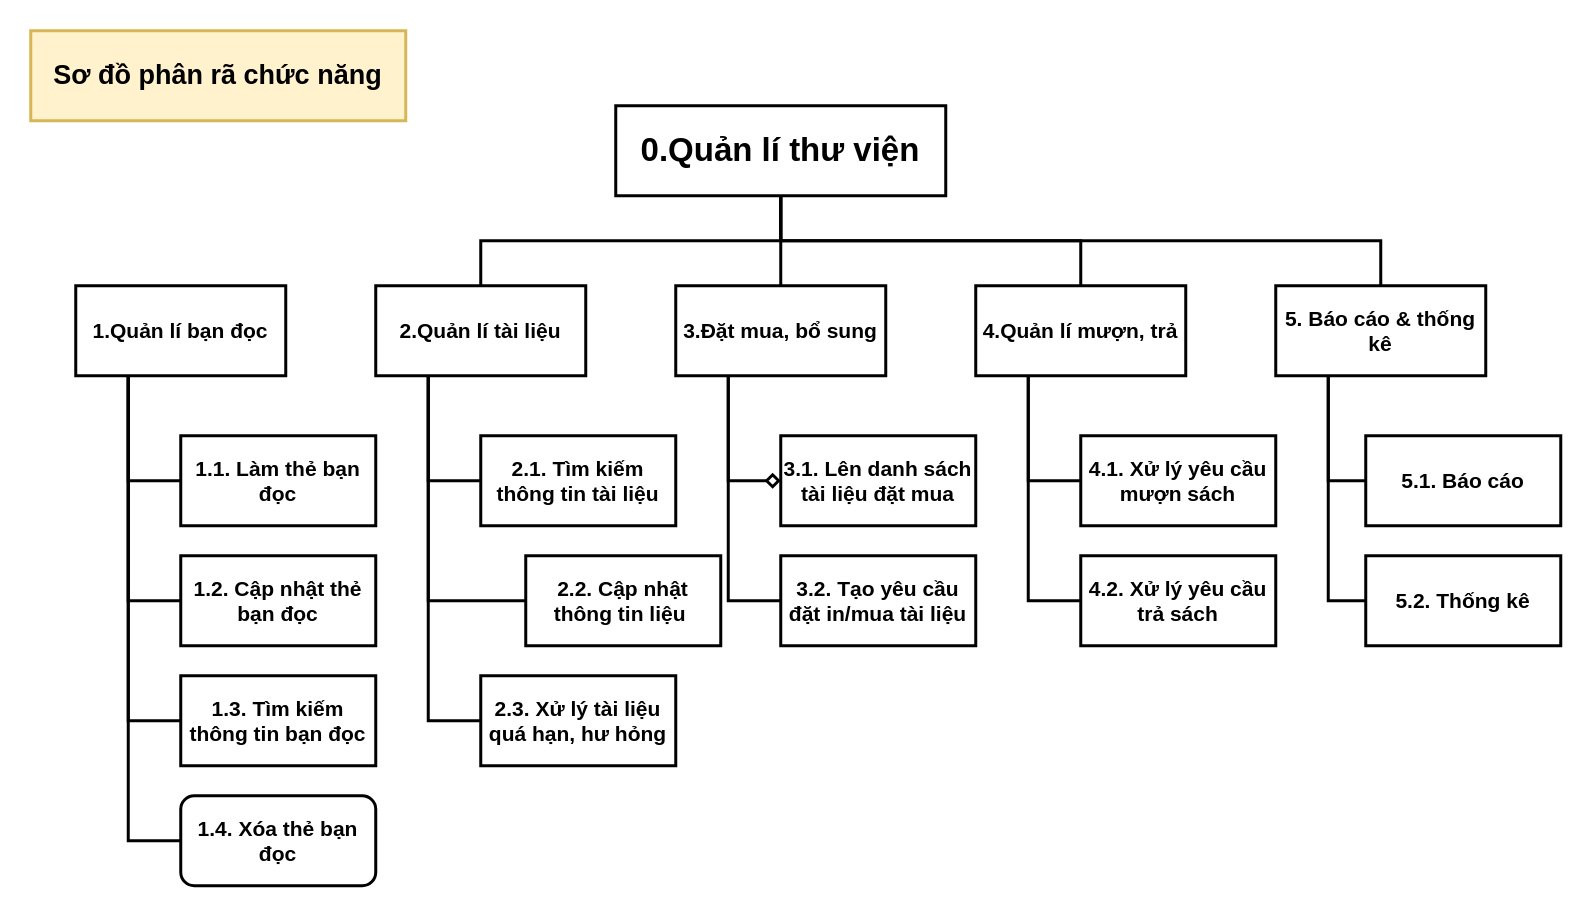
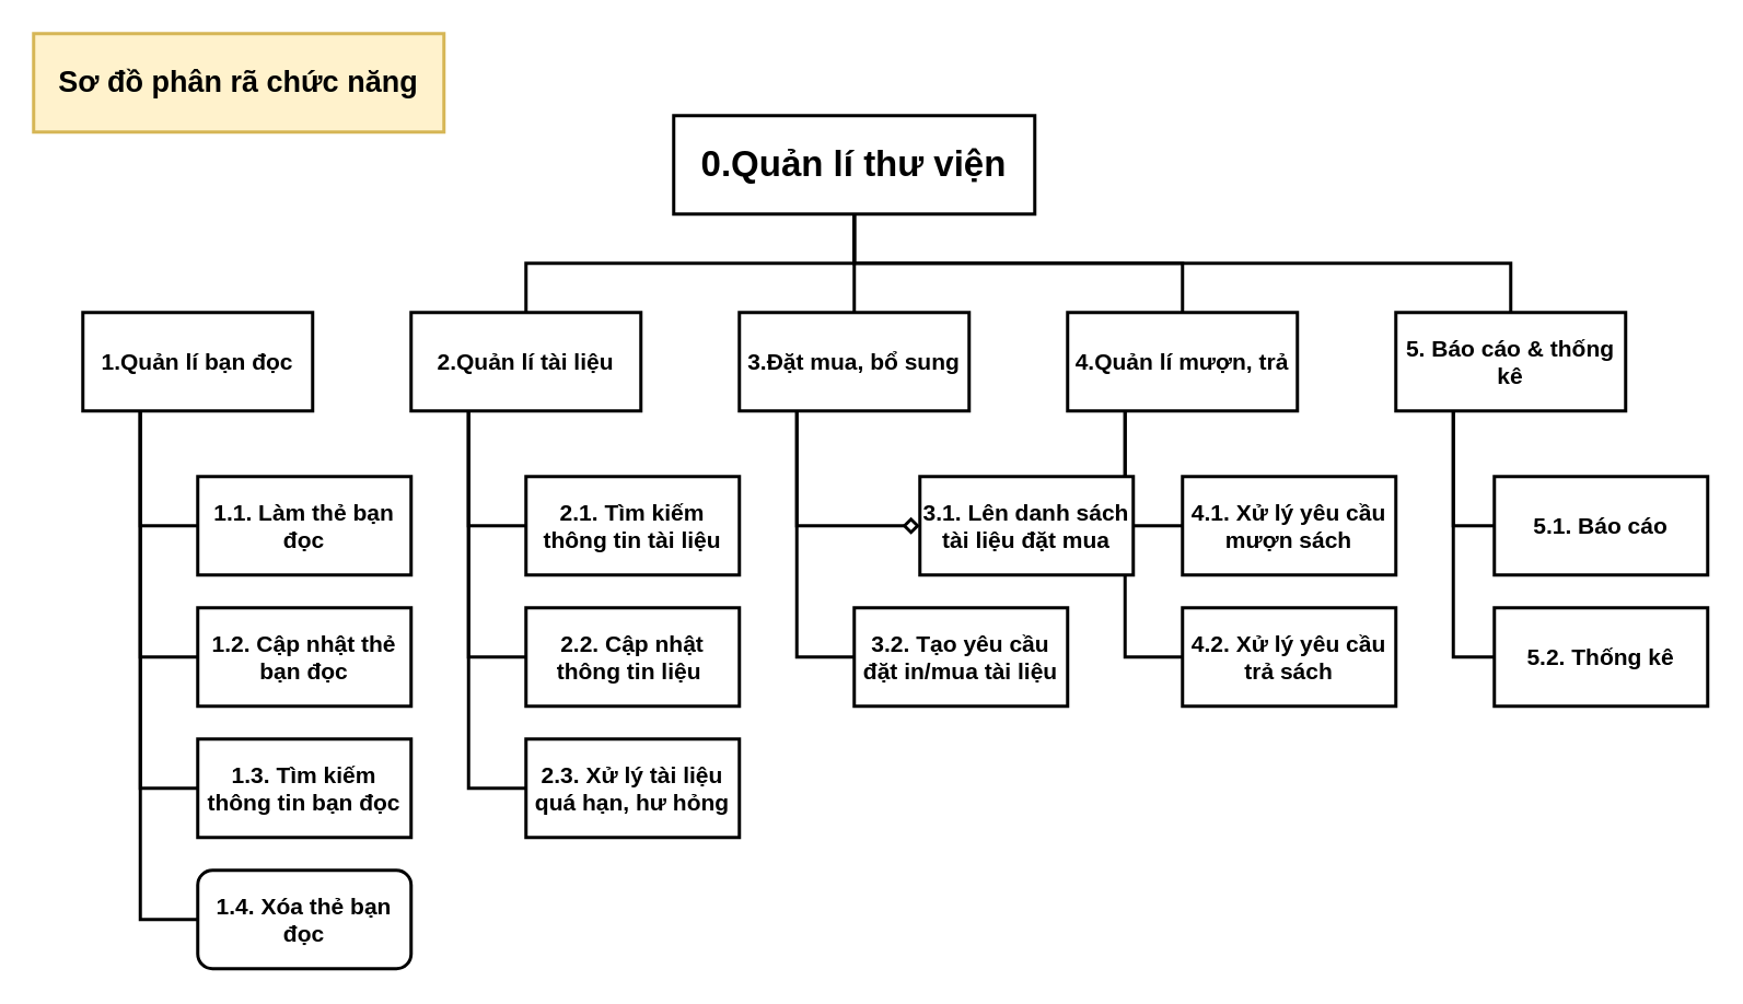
- <mxCell id="39" value="3.1. Lên danh sách tài liệu đặt mua" style="rounded=0;whiteSpace=wrap;html=1;fontSize=14;fontStyle=1;strokeWidth=2;" parent="1" vertex="1"><mxGeometry x="520" y="290" width="130" height="60" as="geometry" /></mxCell>
+ <mxCell id="39" value="3.1. Lên danh sách tài liệu đặt mua" style="rounded=0;whiteSpace=wrap;html=1;fontSize=14;fontStyle=1;strokeWidth=2;" parent="1" vertex="1"><mxGeometry x="560" y="290" width="130" height="60" as="geometry" /></mxCell>
- <mxCell id="36" value="2.2. Cập nhật thông tin liệu&amp;nbsp;" style="rounded=0;whiteSpace=wrap;html=1;fontSize=14;fontStyle=1;strokeWidth=2;" parent="1" vertex="1"><mxGeometry x="350" y="370" width="130" height="60" as="geometry" /></mxCell>
+ <mxCell id="36" value="2.2. Cập nhật thông tin liệu&amp;nbsp;" style="rounded=0;whiteSpace=wrap;html=1;fontSize=14;fontStyle=1;strokeWidth=2;" parent="1" vertex="1"><mxGeometry x="320" y="370" width="130" height="60" as="geometry" /></mxCell>
